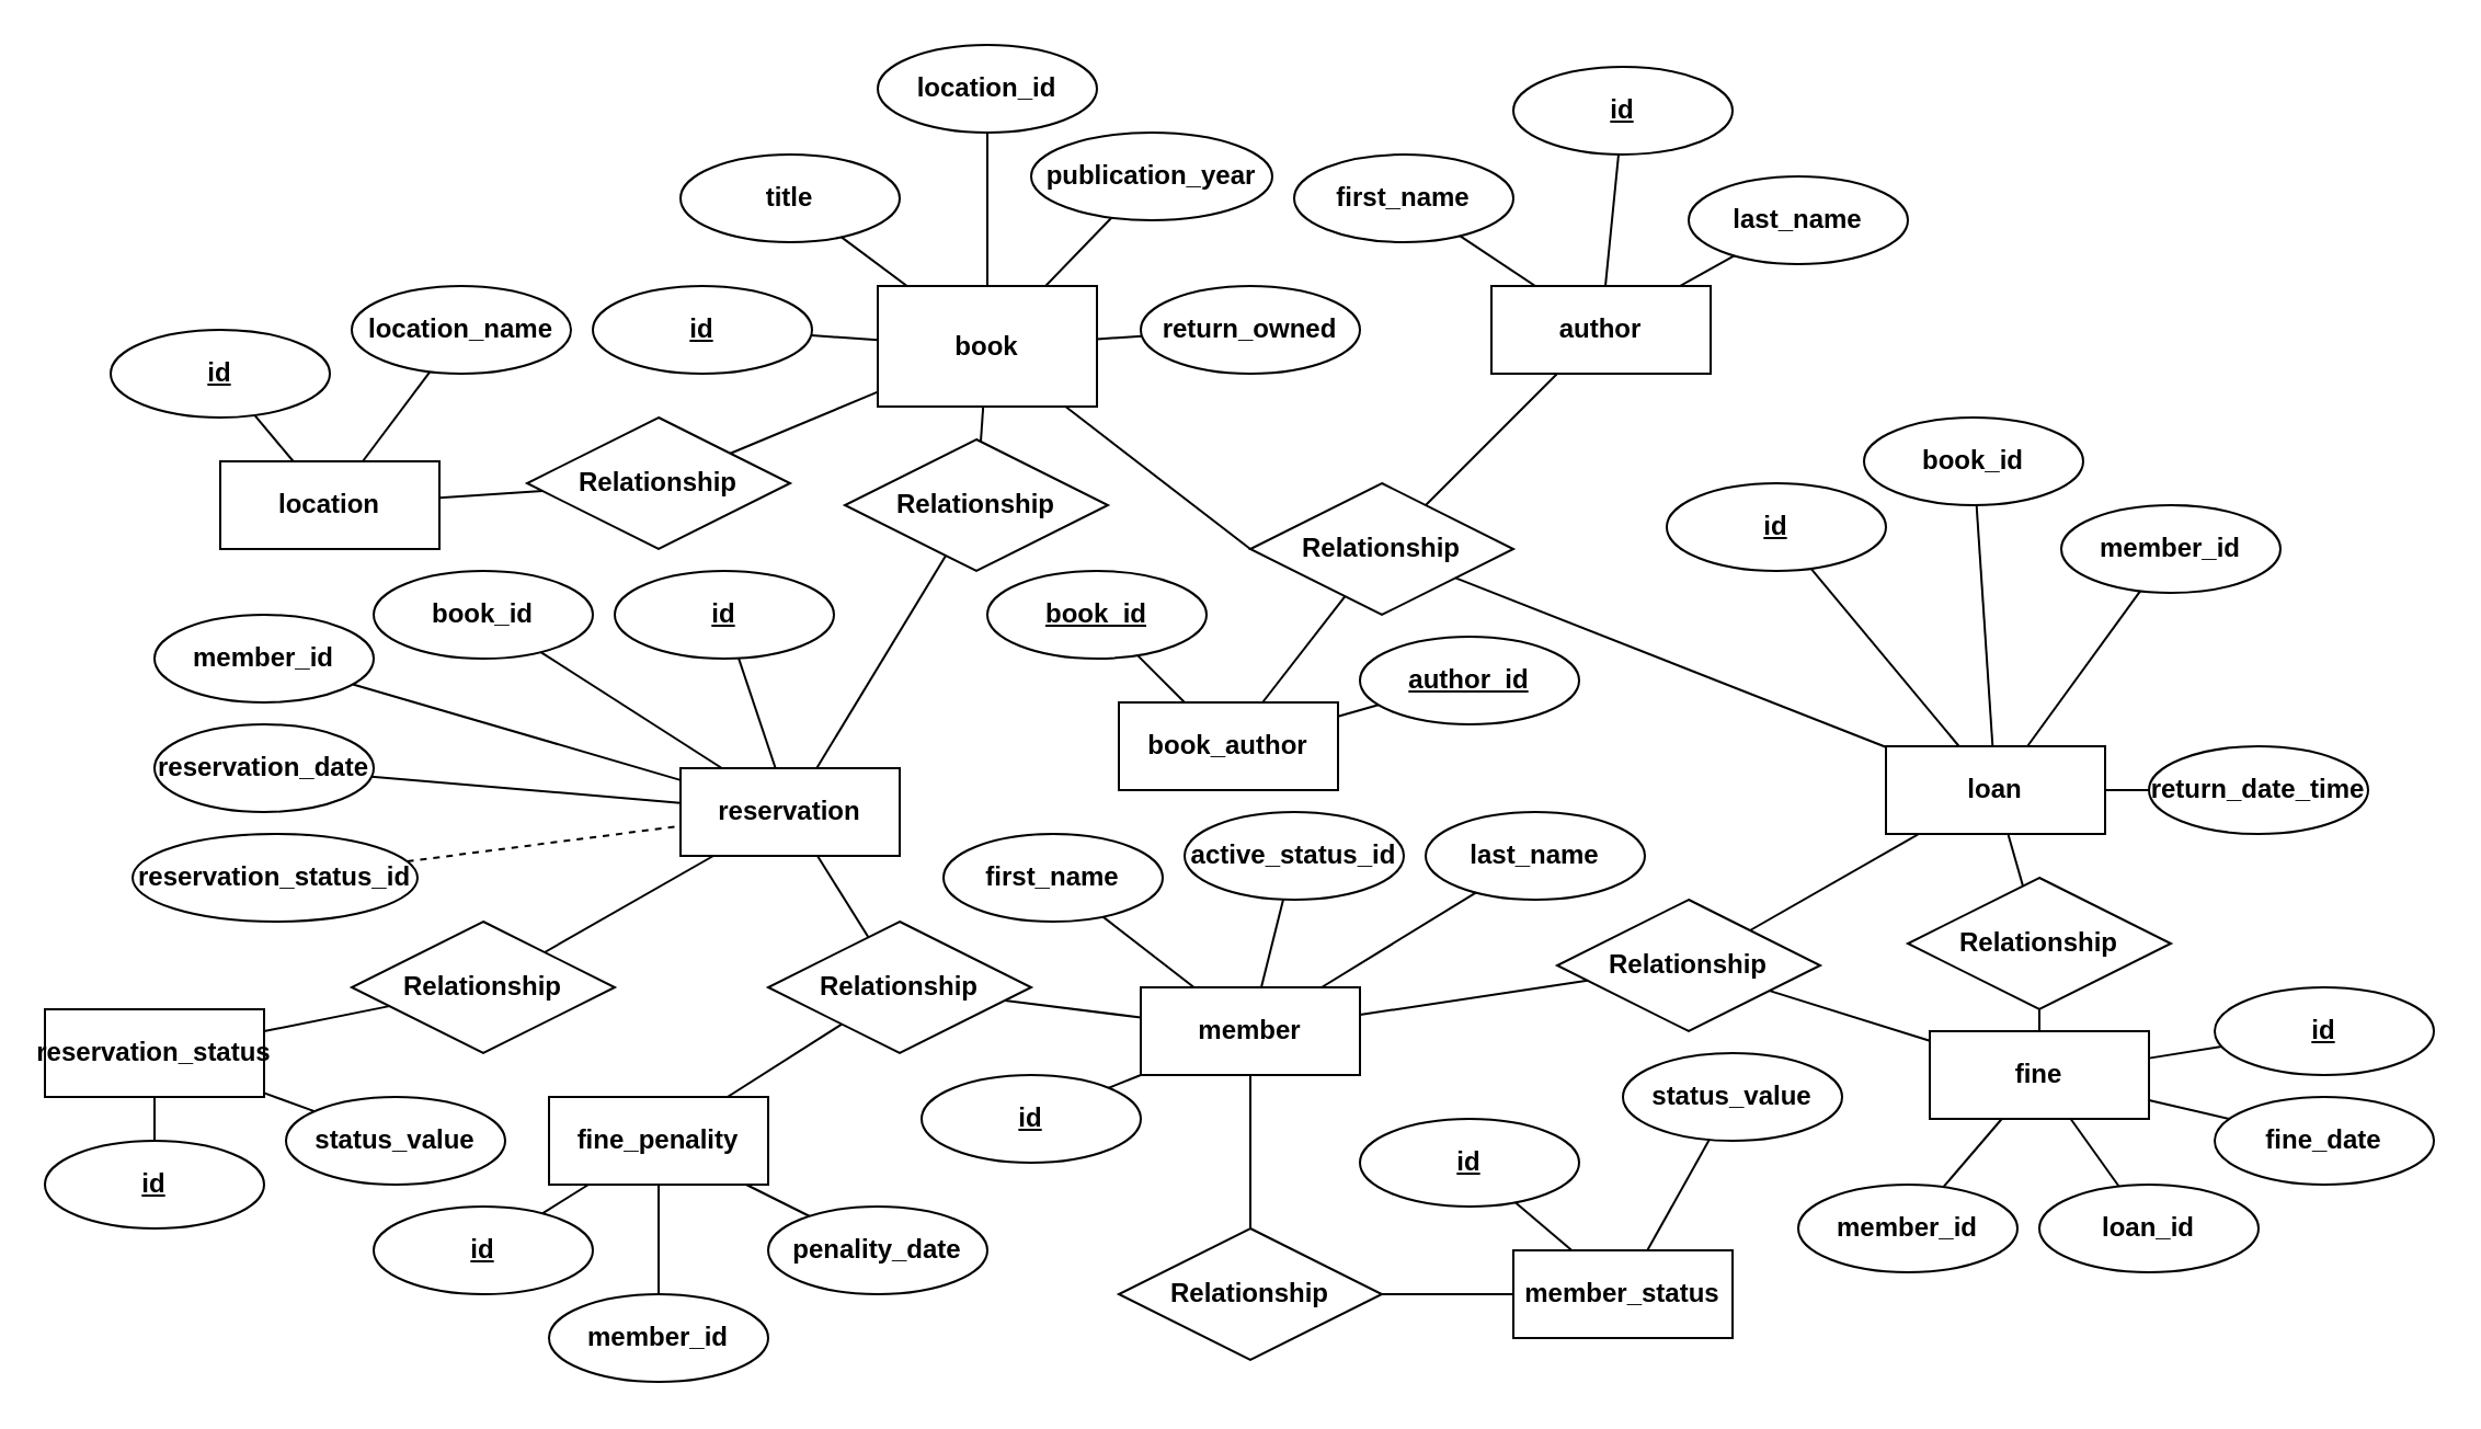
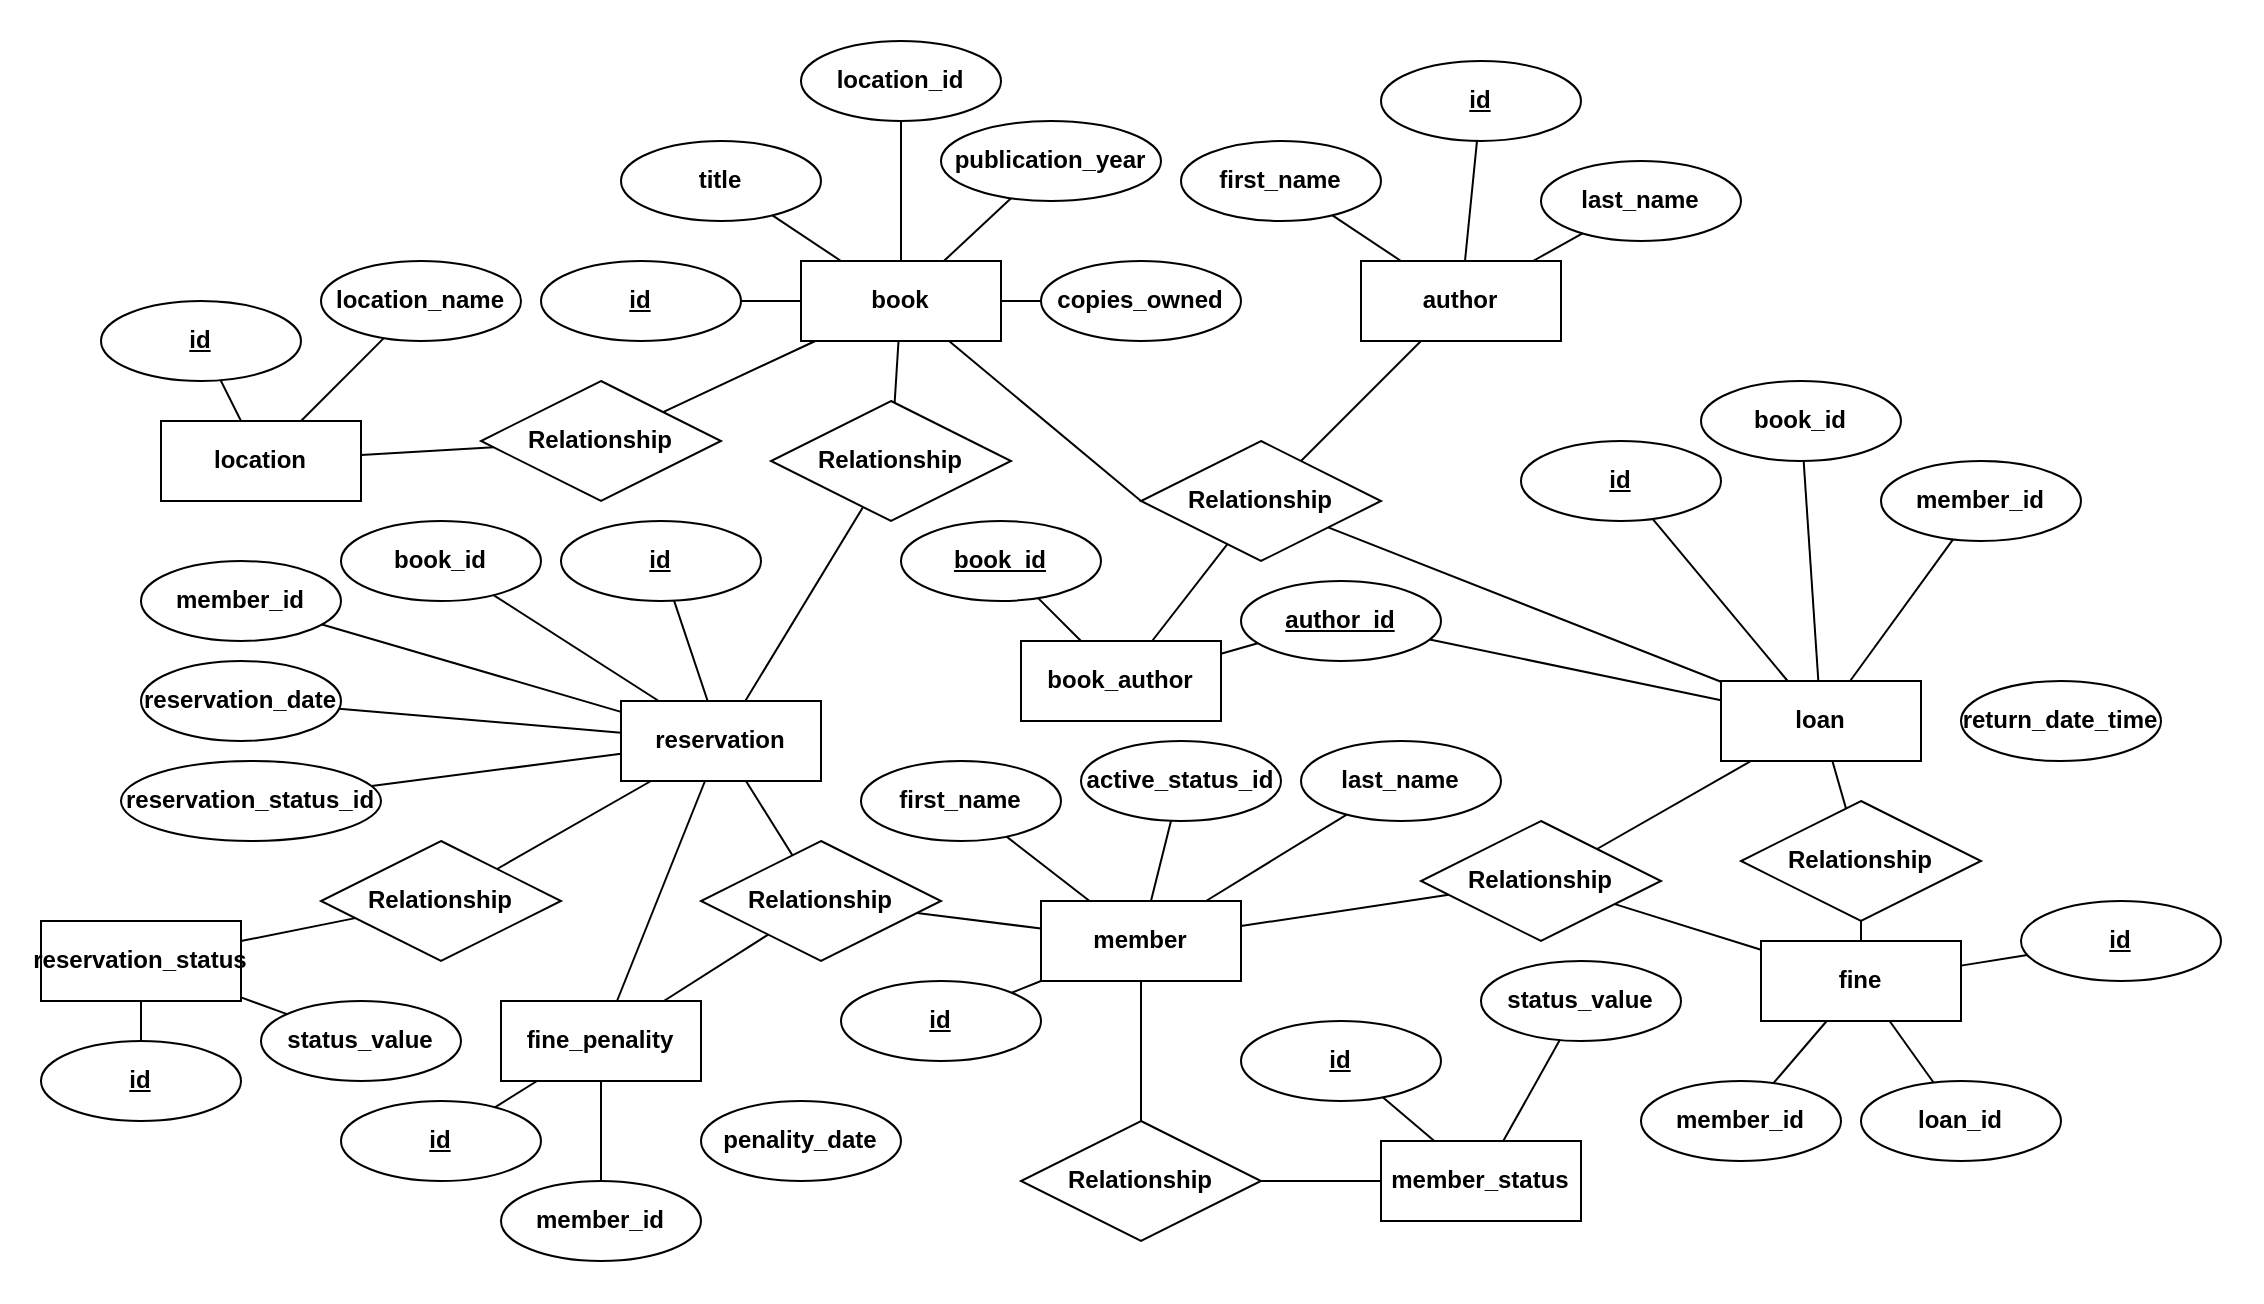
- <mxCell id="12" value="return_owned" style="ellipse;whiteSpace=wrap;html=1;align=center;fontStyle=1" vertex="1" parent="1"><mxGeometry x="520" y="130" width="100" height="40" as="geometry" /></mxCell>
+ <mxCell id="12" value="copies_owned" style="ellipse;whiteSpace=wrap;html=1;align=center;fontStyle=1" vertex="1" parent="1"><mxGeometry x="520" y="130" width="100" height="40" as="geometry" /></mxCell>
- <mxCell id="3" value="book" style="whiteSpace=wrap;html=1;align=center;fontStyle=1" vertex="1" parent="1"><mxGeometry x="400" y="130" width="100" height="55" as="geometry" /></mxCell>
+ <mxCell id="3" value="book" style="whiteSpace=wrap;html=1;align=center;fontStyle=1" vertex="1" parent="1"><mxGeometry x="400" y="130" width="100" height="40" as="geometry" /></mxCell>
- <mxCell id="2" value="location" style="whiteSpace=wrap;html=1;align=center;fontStyle=1" vertex="1" parent="1"><mxGeometry x="100" y="210" width="100" height="40" as="geometry" /></mxCell>
+ <mxCell id="2" value="location" style="whiteSpace=wrap;html=1;align=center;fontStyle=1" vertex="1" parent="1"><mxGeometry x="80" y="210" width="100" height="40" as="geometry" /></mxCell>
- <mxCell id="54" value="" style="endArrow=none;html=1;rounded=0;" edge="1" parent="1" source="48" target="52"><mxGeometry relative="1" as="geometry"><mxPoint x="610" y="390" as="sourcePoint" /><mxPoint x="770" y="390" as="targetPoint" /></mxGeometry></mxCell>
+ <mxCell id="54" value="" style="endArrow=none;html=1;rounded=0;" edge="1" parent="1" source="48" target="23"><mxGeometry relative="1" as="geometry"><mxPoint x="610" y="390" as="sourcePoint" /><mxPoint x="770" y="390" as="targetPoint" /></mxGeometry></mxCell>
- <mxCell id="81" value="" style="endArrow=none;html=1;rounded=0;dashed=1;" edge="1" parent="1" source="79" target="74"><mxGeometry relative="1" as="geometry"><mxPoint x="200" y="350" as="sourcePoint" /><mxPoint x="360" y="350" as="targetPoint" /></mxGeometry></mxCell>
+ <mxCell id="81" value="" style="endArrow=none;html=1;rounded=0;" edge="1" parent="1" source="79" target="74"><mxGeometry relative="1" as="geometry"><mxPoint x="200" y="350" as="sourcePoint" /><mxPoint x="360" y="350" as="targetPoint" /></mxGeometry></mxCell>
- <mxCell id="65" value="" style="endArrow=none;html=1;rounded=0;" edge="1" parent="1" source="58" target="62"><mxGeometry relative="1" as="geometry"><mxPoint x="630" y="370" as="sourcePoint" /><mxPoint x="790" y="370" as="targetPoint" /></mxGeometry></mxCell>
- <mxCell id="62" value="fine_date" style="ellipse;whiteSpace=wrap;html=1;align=center;fontStyle=1" vertex="1" parent="1"><mxGeometry x="1010" y="500" width="100" height="40" as="geometry" /></mxCell>
- <mxCell id="90" value="" style="endArrow=none;html=1;rounded=0;" edge="1" parent="1" source="86" target="89"><mxGeometry relative="1" as="geometry"><mxPoint x="350" y="530" as="sourcePoint" /><mxPoint x="510" y="530" as="targetPoint" /></mxGeometry></mxCell>
+ <mxCell id="90" value="" style="endArrow=none;html=1;rounded=0;" edge="1" parent="1" source="86" target="74"><mxGeometry relative="1" as="geometry"><mxPoint x="350" y="530" as="sourcePoint" /><mxPoint x="510" y="530" as="targetPoint" /></mxGeometry></mxCell>
